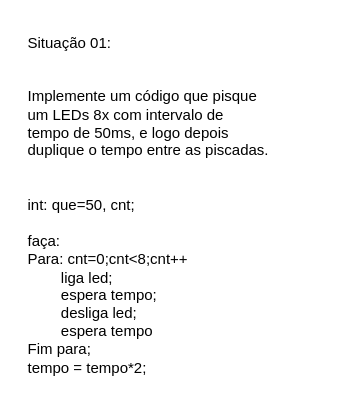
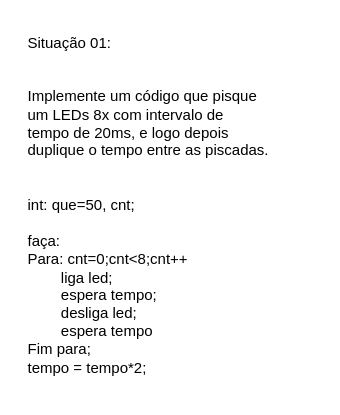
- <mxCell id="2" value="Situação 01:&#10;&#10;&#10;Implemente um código que pisque&#10;um LEDs 8x com intervalo de&#10;tempo de 50ms, e logo depois&#10;duplique o tempo entre as piscadas." style="text;whiteSpace=wrap;html=1;" parent="1" vertex="1"><mxGeometry x="20" y="20" width="230" height="120" as="geometry" /></mxCell>
+ <mxCell id="2" value="Situação 01:&#10;&#10;&#10;Implemente um código que pisque&#10;um LEDs 8x com intervalo de&#10;tempo de 20ms, e logo depois&#10;duplique o tempo entre as piscadas." style="text;whiteSpace=wrap;html=1;" parent="1" vertex="1"><mxGeometry x="20" y="20" width="230" height="120" as="geometry" /></mxCell>
